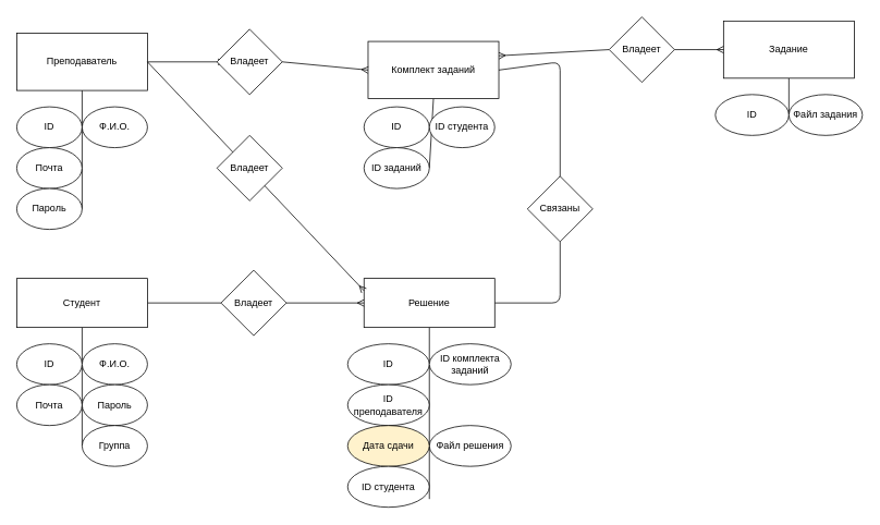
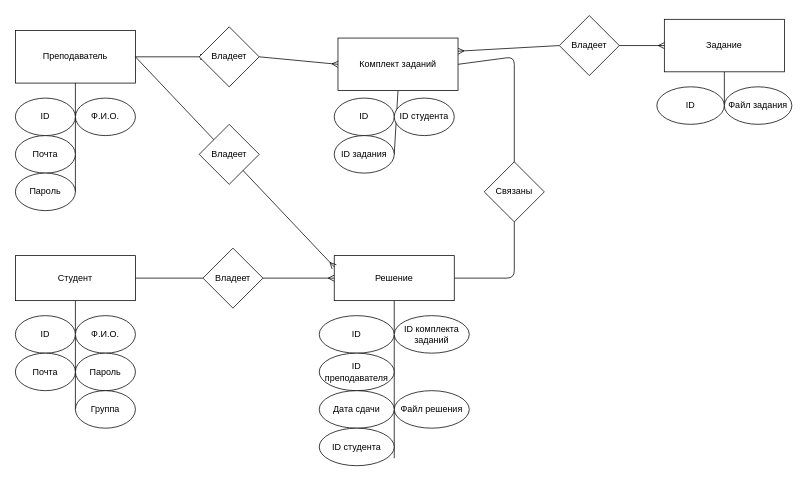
- <mxCell id="27" value="ID заданий" style="ellipse;whiteSpace=wrap;html=1;" parent="1" vertex="1"><mxGeometry x="445" y="180" width="80" height="50" as="geometry" /></mxCell>
+ <mxCell id="27" value="ID задания" style="ellipse;whiteSpace=wrap;html=1;" parent="1" vertex="1"><mxGeometry x="445" y="180" width="80" height="50" as="geometry" /></mxCell>
- <mxCell id="39" value="Дата сдачи" style="ellipse;whiteSpace=wrap;html=1;fillColor=#fff2cc;" parent="1" vertex="1"><mxGeometry x="425" y="520" width="100" height="50" as="geometry" /></mxCell>
+ <mxCell id="39" value="Дата сдачи" style="ellipse;whiteSpace=wrap;html=1;" parent="1" vertex="1"><mxGeometry x="425" y="520" width="100" height="50" as="geometry" /></mxCell>
